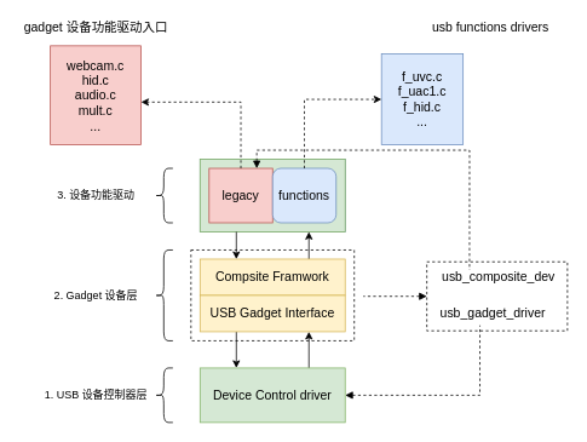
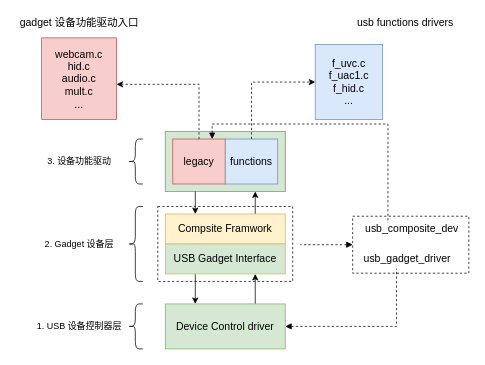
- <mxCell id="19" value="&lt;font style=&quot;font-size: 14px&quot;&gt;functions&lt;br&gt;&lt;/font&gt;" style="whiteSpace=wrap;html=1;fillColor=#dae8fc;strokeColor=#6c8ebf;rounded=1;" vertex="1" parent="16"><mxGeometry x="80" y="10" width="70" height="60" as="geometry" /></mxCell>
+ <mxCell id="19" value="&lt;font style=&quot;font-size: 14px&quot;&gt;functions&lt;br&gt;&lt;/font&gt;" style="rounded=0;whiteSpace=wrap;html=1;fillColor=#dae8fc;strokeColor=#6c8ebf;" vertex="1" parent="16"><mxGeometry x="80" y="10" width="70" height="60" as="geometry" /></mxCell>
- <mxCell id="9" value="&lt;font style=&quot;font-size: 14px&quot;&gt;USB Gadget Interface&lt;br&gt;&lt;/font&gt;" style="rounded=0;whiteSpace=wrap;html=1;fillColor=#fff2cc;strokeColor=#d6b656;" vertex="1" parent="1"><mxGeometry x="220" y="325" width="160" height="40" as="geometry" /></mxCell>
+ <mxCell id="9" value="&lt;font style=&quot;font-size: 14px&quot;&gt;USB Gadget Interface&lt;br&gt;&lt;/font&gt;" style="rounded=0;whiteSpace=wrap;html=1;fillColor=#d5e8d4;strokeColor=#d6b656;" vertex="1" parent="1"><mxGeometry x="220" y="325" width="160" height="40" as="geometry" /></mxCell>
